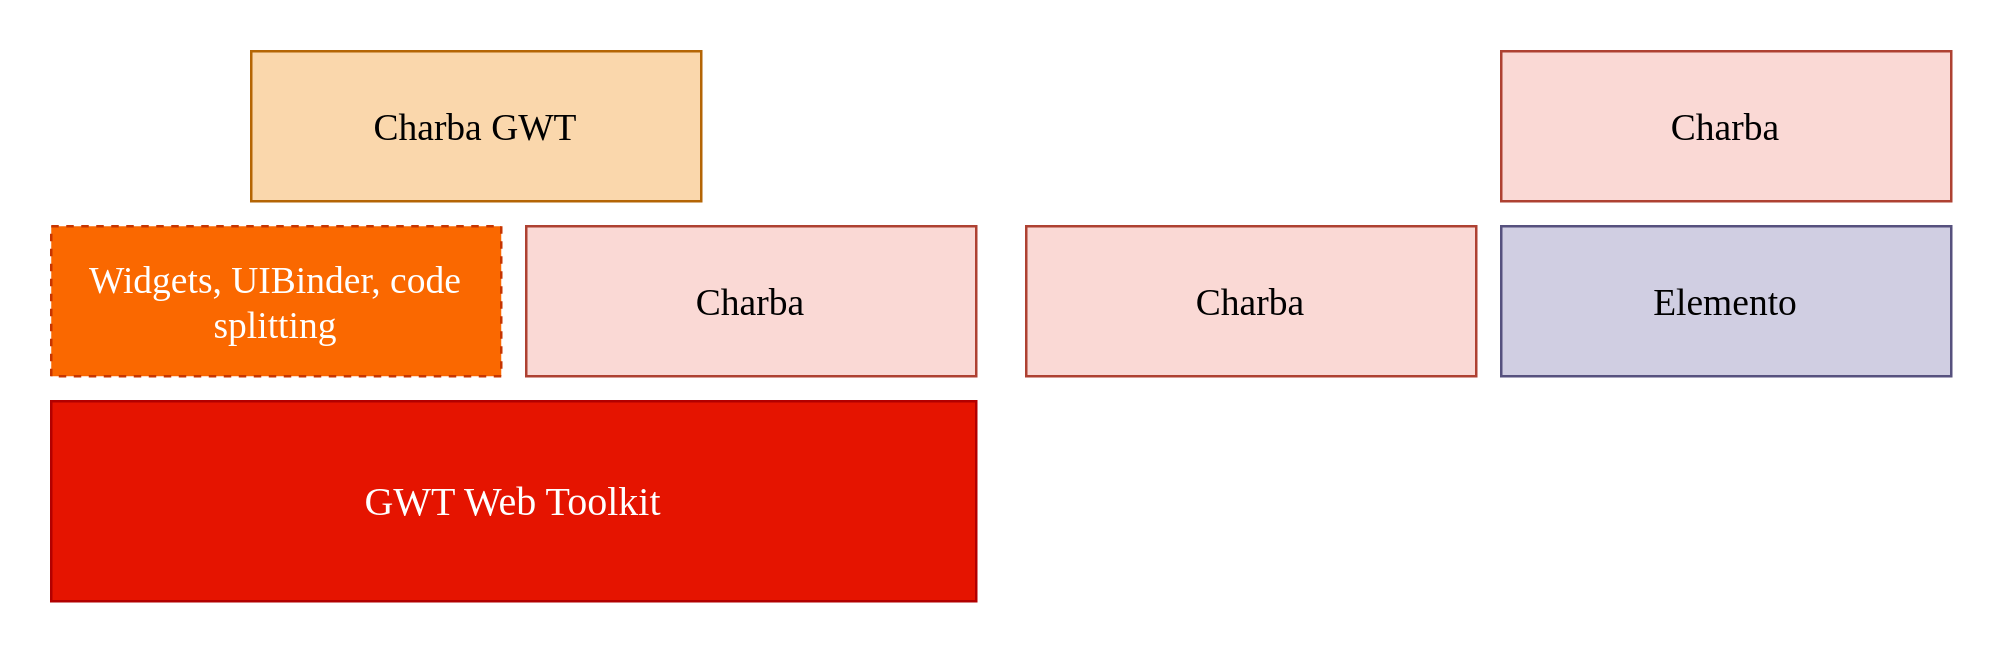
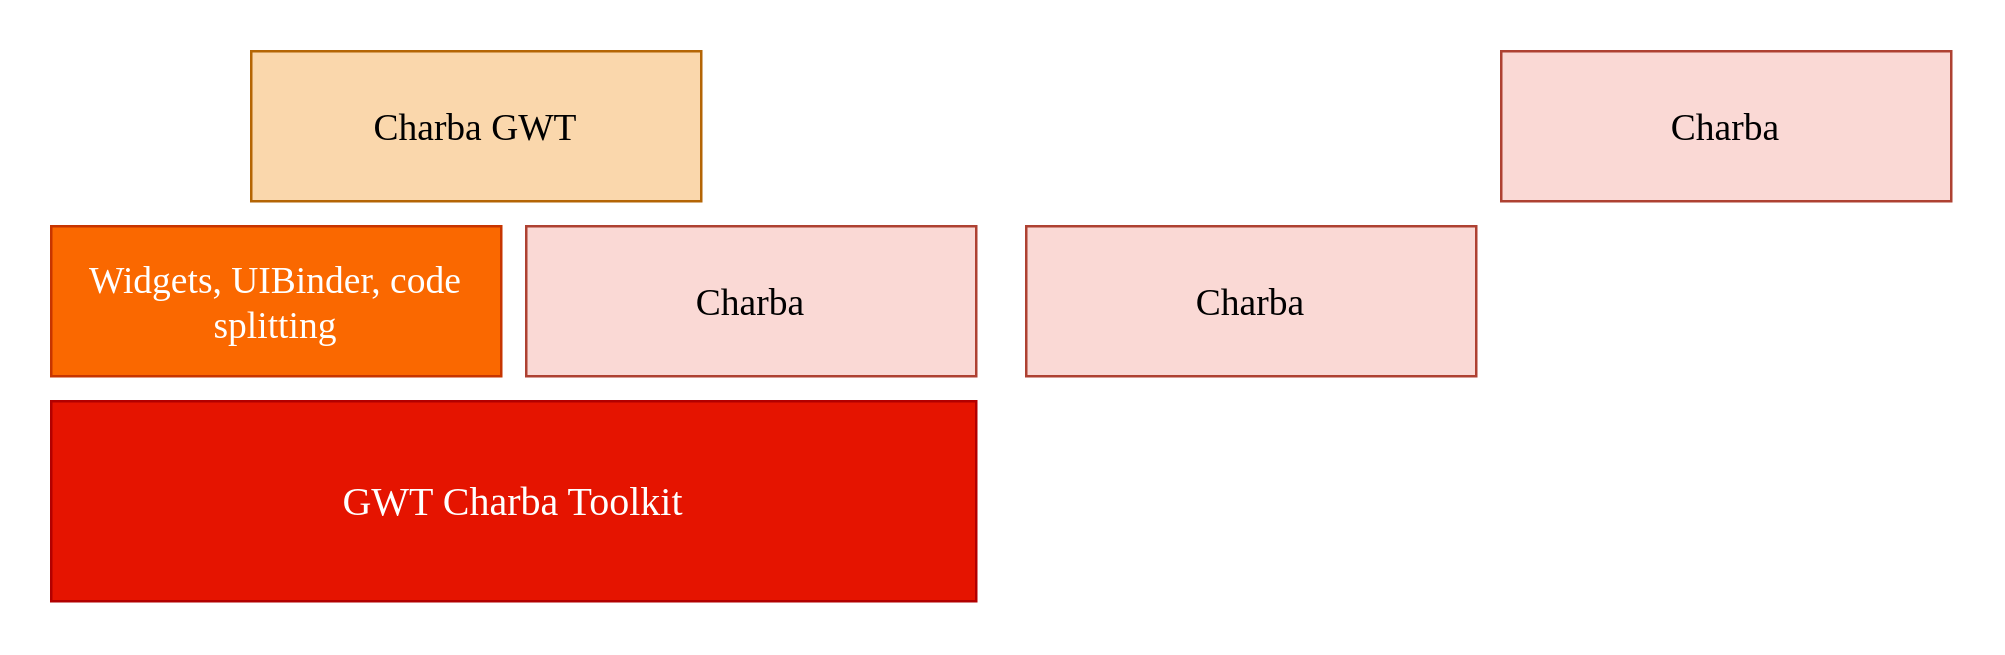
- <mxCell id="3" value="Widgets, UIBinder, code splitting" style="rounded=0;whiteSpace=wrap;html=1;fontFamily=Lucida Console;fontSize=15;fillColor=#fa6800;strokeColor=#C73500;fontColor=#ffffff;dashed=1;" parent="1" vertex="1"><mxGeometry x="20" y="90" width="180" height="60" as="geometry" /></mxCell>
+ <mxCell id="3" value="Widgets, UIBinder, code splitting" style="rounded=0;whiteSpace=wrap;html=1;fontFamily=Lucida Console;fontSize=15;fillColor=#fa6800;strokeColor=#C73500;fontColor=#ffffff;" parent="1" vertex="1"><mxGeometry x="20" y="90" width="180" height="60" as="geometry" /></mxCell>
- <mxCell id="7" value="Elemento" style="rounded=0;whiteSpace=wrap;html=1;fontFamily=Lucida Console;fontSize=15;fillColor=#d0cee2;strokeColor=#56517e;" parent="1" vertex="1"><mxGeometry x="600" y="90" width="180" height="60" as="geometry" /></mxCell>
- <mxCell id="2" value="GWT Web Toolkit" style="rounded=0;whiteSpace=wrap;html=1;fillColor=#e51400;strokeColor=#B20000;fontColor=#ffffff;fontFamily=Lucida Console;fontSize=16;" parent="1" vertex="1"><mxGeometry x="20" y="160" width="370" height="80" as="geometry" /></mxCell>
+ <mxCell id="2" value="GWT Charba Toolkit" style="rounded=0;whiteSpace=wrap;html=1;fillColor=#e51400;strokeColor=#B20000;fontColor=#ffffff;fontFamily=Lucida Console;fontSize=16;" parent="1" vertex="1"><mxGeometry x="20" y="160" width="370" height="80" as="geometry" /></mxCell>
